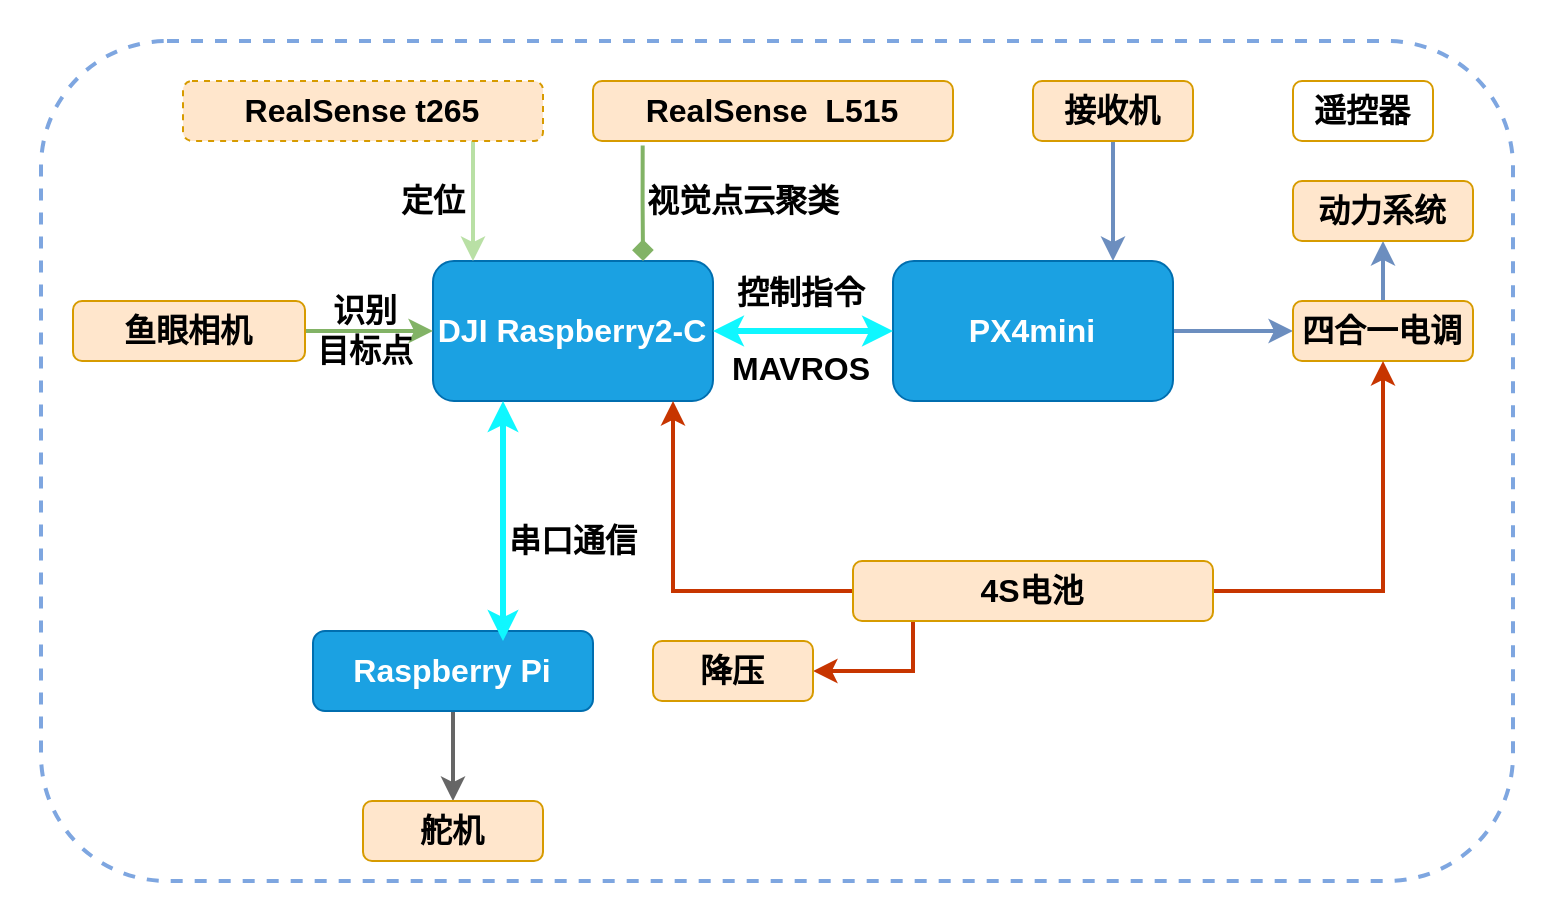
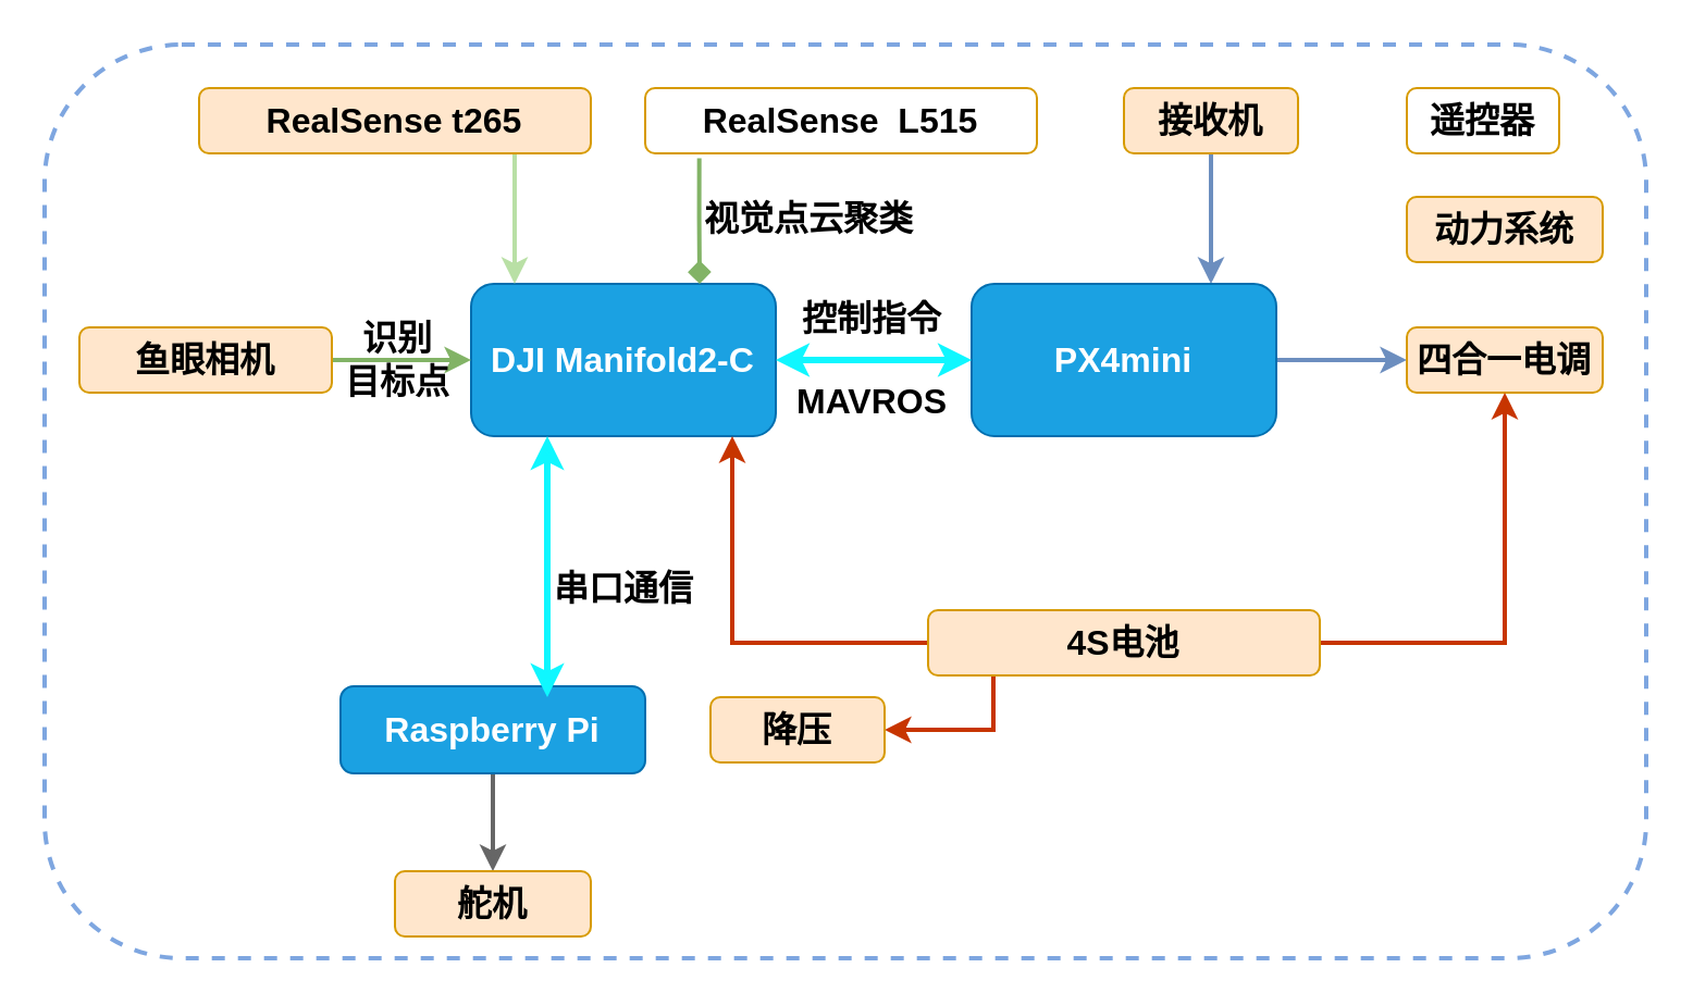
- <mxCell id="5" value="&lt;font color=&quot;#000000&quot;&gt;RealSense t265&lt;/font&gt;" style="rounded=1;whiteSpace=wrap;html=1;fontSize=16;fillColor=#ffe6cc;strokeColor=#d79b00;fontStyle=1;dashed=1;" parent="1" vertex="1"><mxGeometry x="91" y="40" width="180" height="30" as="geometry" /></mxCell>
+ <mxCell id="5" value="&lt;font color=&quot;#000000&quot;&gt;RealSense t265&lt;/font&gt;" style="rounded=1;whiteSpace=wrap;html=1;fontSize=16;fillColor=#ffe6cc;strokeColor=#d79b00;fontStyle=1" parent="1" vertex="1"><mxGeometry x="91" y="40" width="180" height="30" as="geometry" /></mxCell>
- <mxCell id="21" value="&lt;font color=&quot;#000000&quot;&gt;RealSense&amp;nbsp; L515&lt;/font&gt;" style="rounded=1;whiteSpace=wrap;html=1;fontSize=16;fillColor=#ffe6cc;strokeColor=#d79b00;fontStyle=1" parent="1" vertex="1"><mxGeometry x="296" y="40" width="180" height="30" as="geometry" /></mxCell>
+ <mxCell id="21" value="&lt;font color=&quot;#000000&quot;&gt;RealSense&amp;nbsp; L515&lt;/font&gt;" style="rounded=1;whiteSpace=wrap;html=1;fontSize=16;fillColor=#ffffff;strokeColor=#d79b00;fontStyle=1;" parent="1" vertex="1"><mxGeometry x="296" y="40" width="180" height="30" as="geometry" /></mxCell>
- <mxCell id="30" value="&lt;b style=&quot;font-size: 16px;&quot;&gt;定位&lt;/b&gt;" style="text;html=1;resizable=0;autosize=1;align=center;verticalAlign=middle;points=[];fillColor=none;strokeColor=none;rounded=0;fontSize=16;" parent="1" vertex="1"><mxGeometry x="191" y="90" width="50" height="20" as="geometry" /></mxCell>
- <mxCell id="13" value="" style="edgeStyle=orthogonalEdgeStyle;rounded=0;orthogonalLoop=1;jettySize=auto;html=1;strokeWidth=2;fillColor=#dae8fc;strokeColor=#6c8ebf;" parent="1" source="14" target="15" edge="1"><mxGeometry relative="1" as="geometry" /></mxCell>
- <mxCell id="3" value="DJI Raspberry2-C" style="rounded=1;whiteSpace=wrap;html=1;fillColor=#1ba1e2;strokeColor=#006EAF;horizontal=1;fontSize=16;fontColor=#ffffff;fontStyle=1" parent="1" vertex="1"><mxGeometry x="216" y="130" width="140" height="70" as="geometry" /></mxCell>
+ <mxCell id="3" value="DJI Manifold2-C" style="rounded=1;whiteSpace=wrap;html=1;fillColor=#1ba1e2;strokeColor=#006EAF;horizontal=1;fontSize=16;fontColor=#ffffff;fontStyle=1" parent="1" vertex="1"><mxGeometry x="216" y="130" width="140" height="70" as="geometry" /></mxCell>
